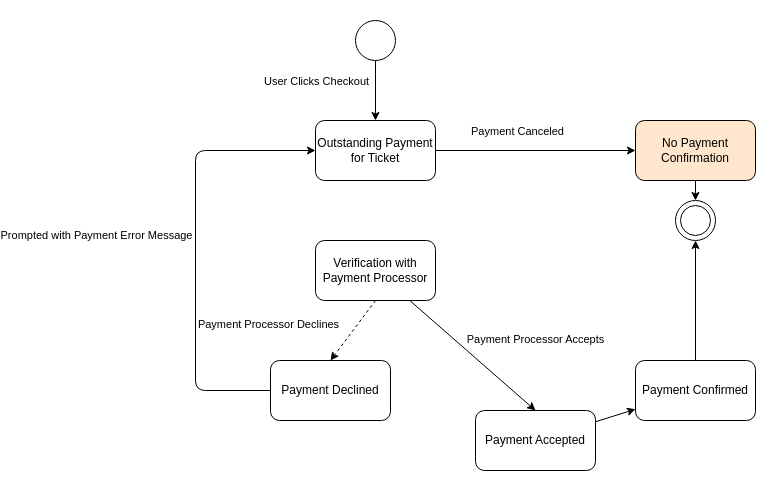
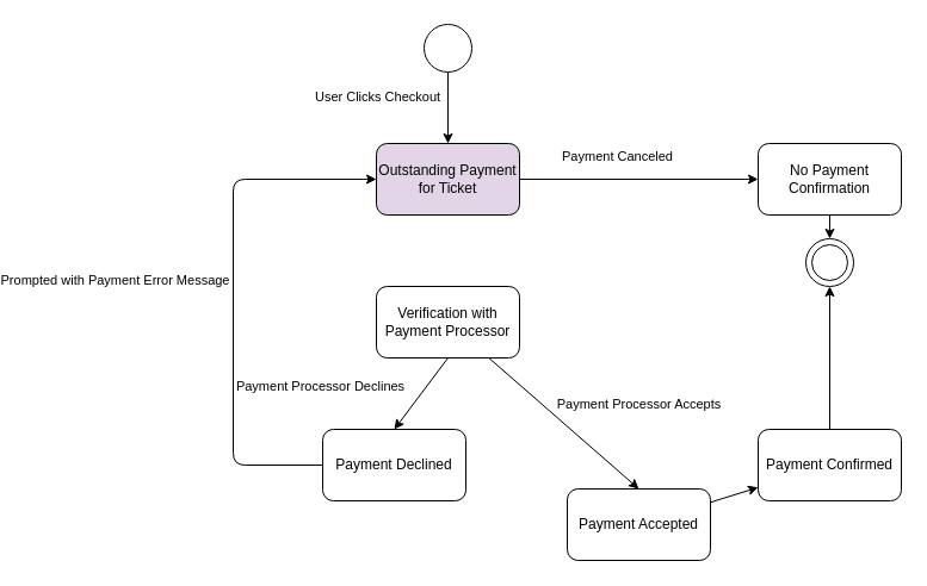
- <mxCell id="9" value="&lt;font color=&quot;#000000&quot;&gt;Outstanding Payment for Ticket&lt;br&gt;&lt;/font&gt;" style="rounded=1;whiteSpace=wrap;html=1;strokeColor=#000000;fillColor=#FFFFFF;" parent="1" vertex="1"><mxGeometry x="140" y="120" width="120" height="60" as="geometry" /></mxCell>
+ <mxCell id="9" value="&lt;font color=&quot;#000000&quot;&gt;Outstanding Payment for Ticket&lt;br&gt;&lt;/font&gt;" style="rounded=1;whiteSpace=wrap;html=1;strokeColor=#000000;fillColor=#e1d5e7;" parent="1" vertex="1"><mxGeometry x="140" y="120" width="120" height="60" as="geometry" /></mxCell>
- <mxCell id="16" value="No Payment Confirmation" style="rounded=1;whiteSpace=wrap;html=1;fontColor=#000000;strokeColor=#000000;fillColor=#ffe6cc;" parent="1" vertex="1"><mxGeometry x="460" y="120" width="120" height="60" as="geometry" /></mxCell>
+ <mxCell id="16" value="No Payment Confirmation" style="rounded=1;whiteSpace=wrap;html=1;fontColor=#000000;strokeColor=#000000;fillColor=#FFFFFF;" parent="1" vertex="1"><mxGeometry x="460" y="120" width="120" height="60" as="geometry" /></mxCell>
- <mxCell id="12" style="edgeStyle=none;html=1;exitX=0.5;exitY=1;exitDx=0;exitDy=0;entryX=0.5;entryY=0;entryDx=0;entryDy=0;fontColor=#000000;strokeColor=#000000;dashed=1;" parent="1" source="14" target="21" edge="1"><mxGeometry relative="1" as="geometry" /></mxCell>
+ <mxCell id="12" style="edgeStyle=none;html=1;exitX=0.5;exitY=1;exitDx=0;exitDy=0;entryX=0.5;entryY=0;entryDx=0;entryDy=0;fontColor=#000000;strokeColor=#000000;" parent="1" source="14" target="21" edge="1"><mxGeometry relative="1" as="geometry" /></mxCell>
